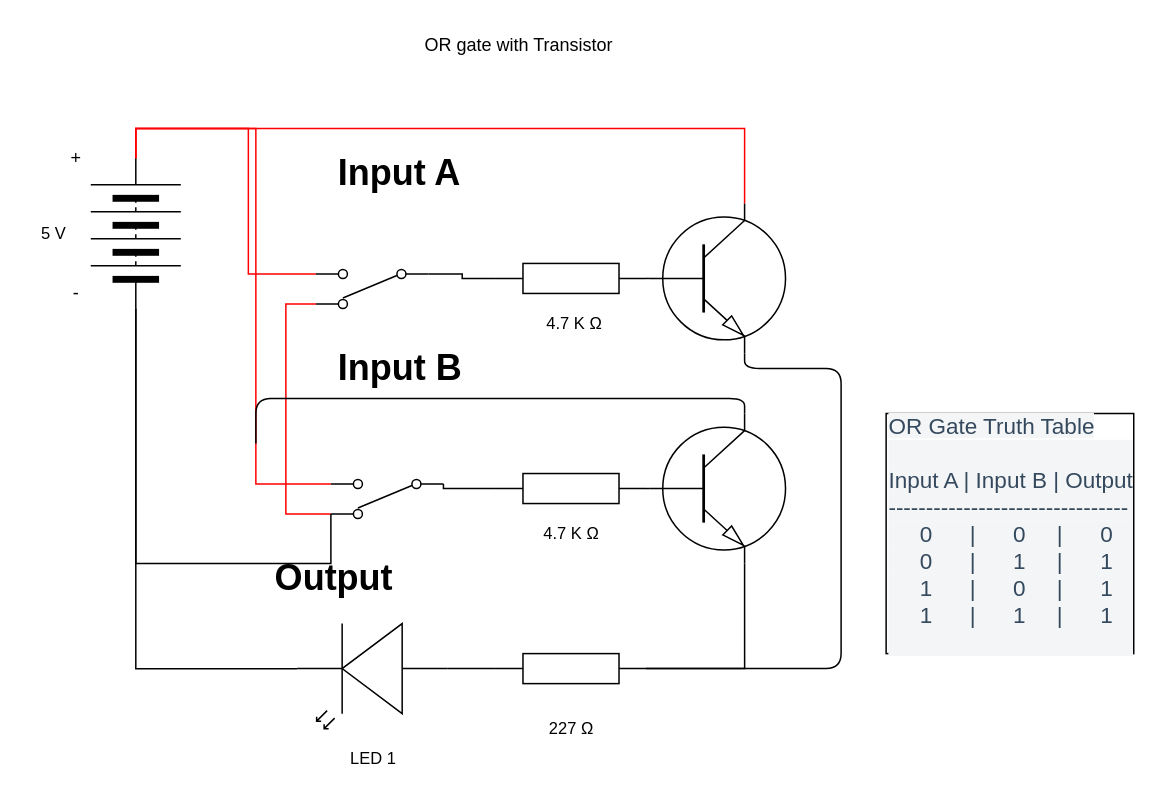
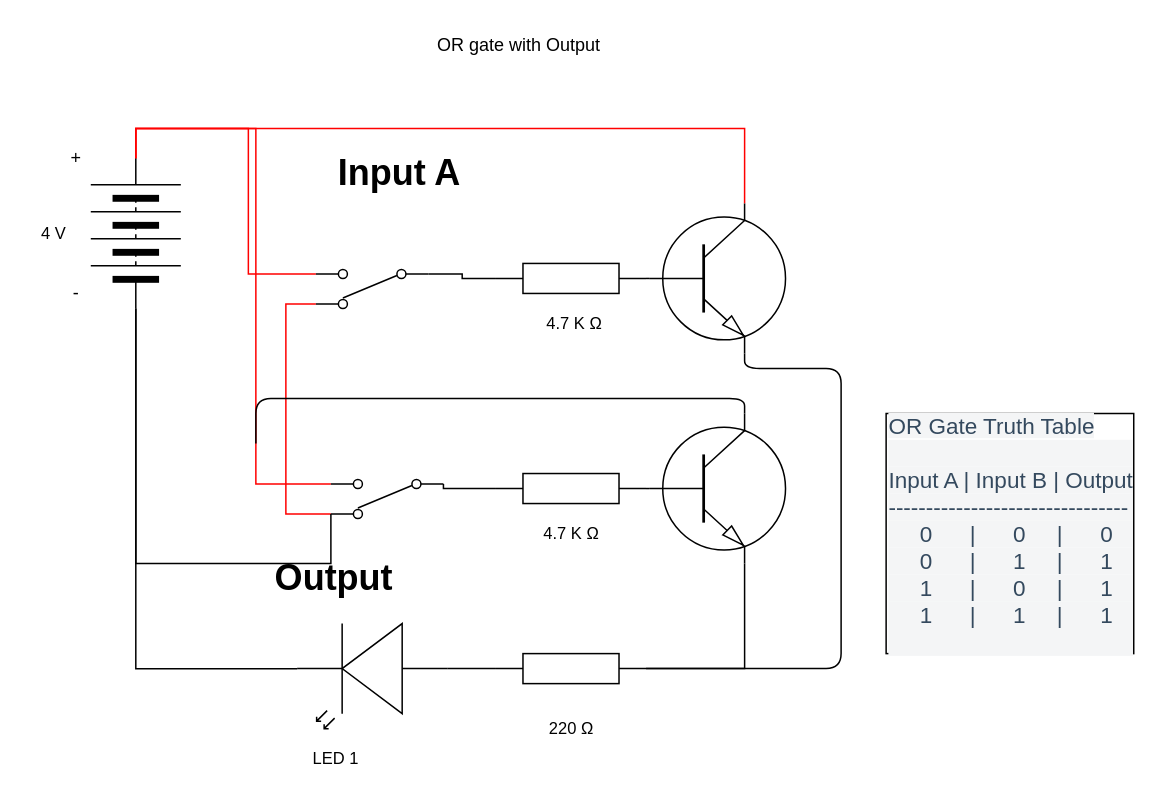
- <mxCell id="11" value="OR gate with Transistor" style="text;html=1;align=center;verticalAlign=middle;resizable=0;points=[];autosize=1;strokeColor=none;fillColor=none;" parent="1" vertex="1"><mxGeometry x="275" y="20" width="140" height="20" as="geometry" /></mxCell>
+ <mxCell id="11" value="OR gate with Output" style="text;html=1;align=center;verticalAlign=middle;resizable=0;points=[];autosize=1;strokeColor=none;fillColor=none;" parent="1" vertex="1"><mxGeometry x="275" y="20" width="140" height="20" as="geometry" /></mxCell>
- <mxCell id="8" value="5 V" style="text;html=1;align=center;verticalAlign=middle;resizable=0;points=[];autosize=1;strokeColor=none;fillColor=none;fontSize=11;fontFamily=Helvetica;fontColor=default;" parent="1" vertex="1"><mxGeometry x="20" y="145" width="30" height="20" as="geometry" /></mxCell>
+ <mxCell id="8" value="4 V" style="text;html=1;align=center;verticalAlign=middle;resizable=0;points=[];autosize=1;strokeColor=none;fillColor=none;fontSize=11;fontFamily=Helvetica;fontColor=default;" parent="1" vertex="1"><mxGeometry x="20" y="145" width="30" height="20" as="geometry" /></mxCell>
- <mxCell id="34" value="&lt;h1&gt;Input B&lt;/h1&gt;" style="text;html=1;strokeColor=none;fillColor=none;spacing=5;spacingTop=-20;whiteSpace=wrap;overflow=hidden;rounded=0;" parent="1" vertex="1"><mxGeometry x="220" y="225" width="100" height="40" as="geometry" /></mxCell>
- <mxCell id="9" value="227&amp;nbsp;Ω" style="text;html=1;align=center;verticalAlign=middle;resizable=0;points=[];autosize=1;strokeColor=none;fillColor=none;fontSize=11;fontFamily=Helvetica;fontColor=default;" parent="1" vertex="1"><mxGeometry x="360" y="475" width="40" height="20" as="geometry" /></mxCell>
+ <mxCell id="9" value="220&amp;nbsp;Ω" style="text;html=1;align=center;verticalAlign=middle;resizable=0;points=[];autosize=1;strokeColor=none;fillColor=none;fontSize=11;fontFamily=Helvetica;fontColor=default;" parent="1" vertex="1"><mxGeometry x="360" y="475" width="40" height="20" as="geometry" /></mxCell>
- <mxCell id="10" value="LED 1" style="text;html=1;align=center;verticalAlign=middle;resizable=0;points=[];autosize=1;strokeColor=none;fillColor=none;fontSize=11;fontFamily=Helvetica;fontColor=default;" parent="1" vertex="1"><mxGeometry x="222.5" y="495" width="50" height="20" as="geometry" /></mxCell>
+ <mxCell id="10" value="LED 1" style="text;html=1;align=center;verticalAlign=middle;resizable=0;points=[];autosize=1;strokeColor=none;fillColor=none;fontSize=11;fontFamily=Helvetica;fontColor=default;" parent="1" vertex="1"><mxGeometry x="197.5" y="495" width="50" height="20" as="geometry" /></mxCell>
